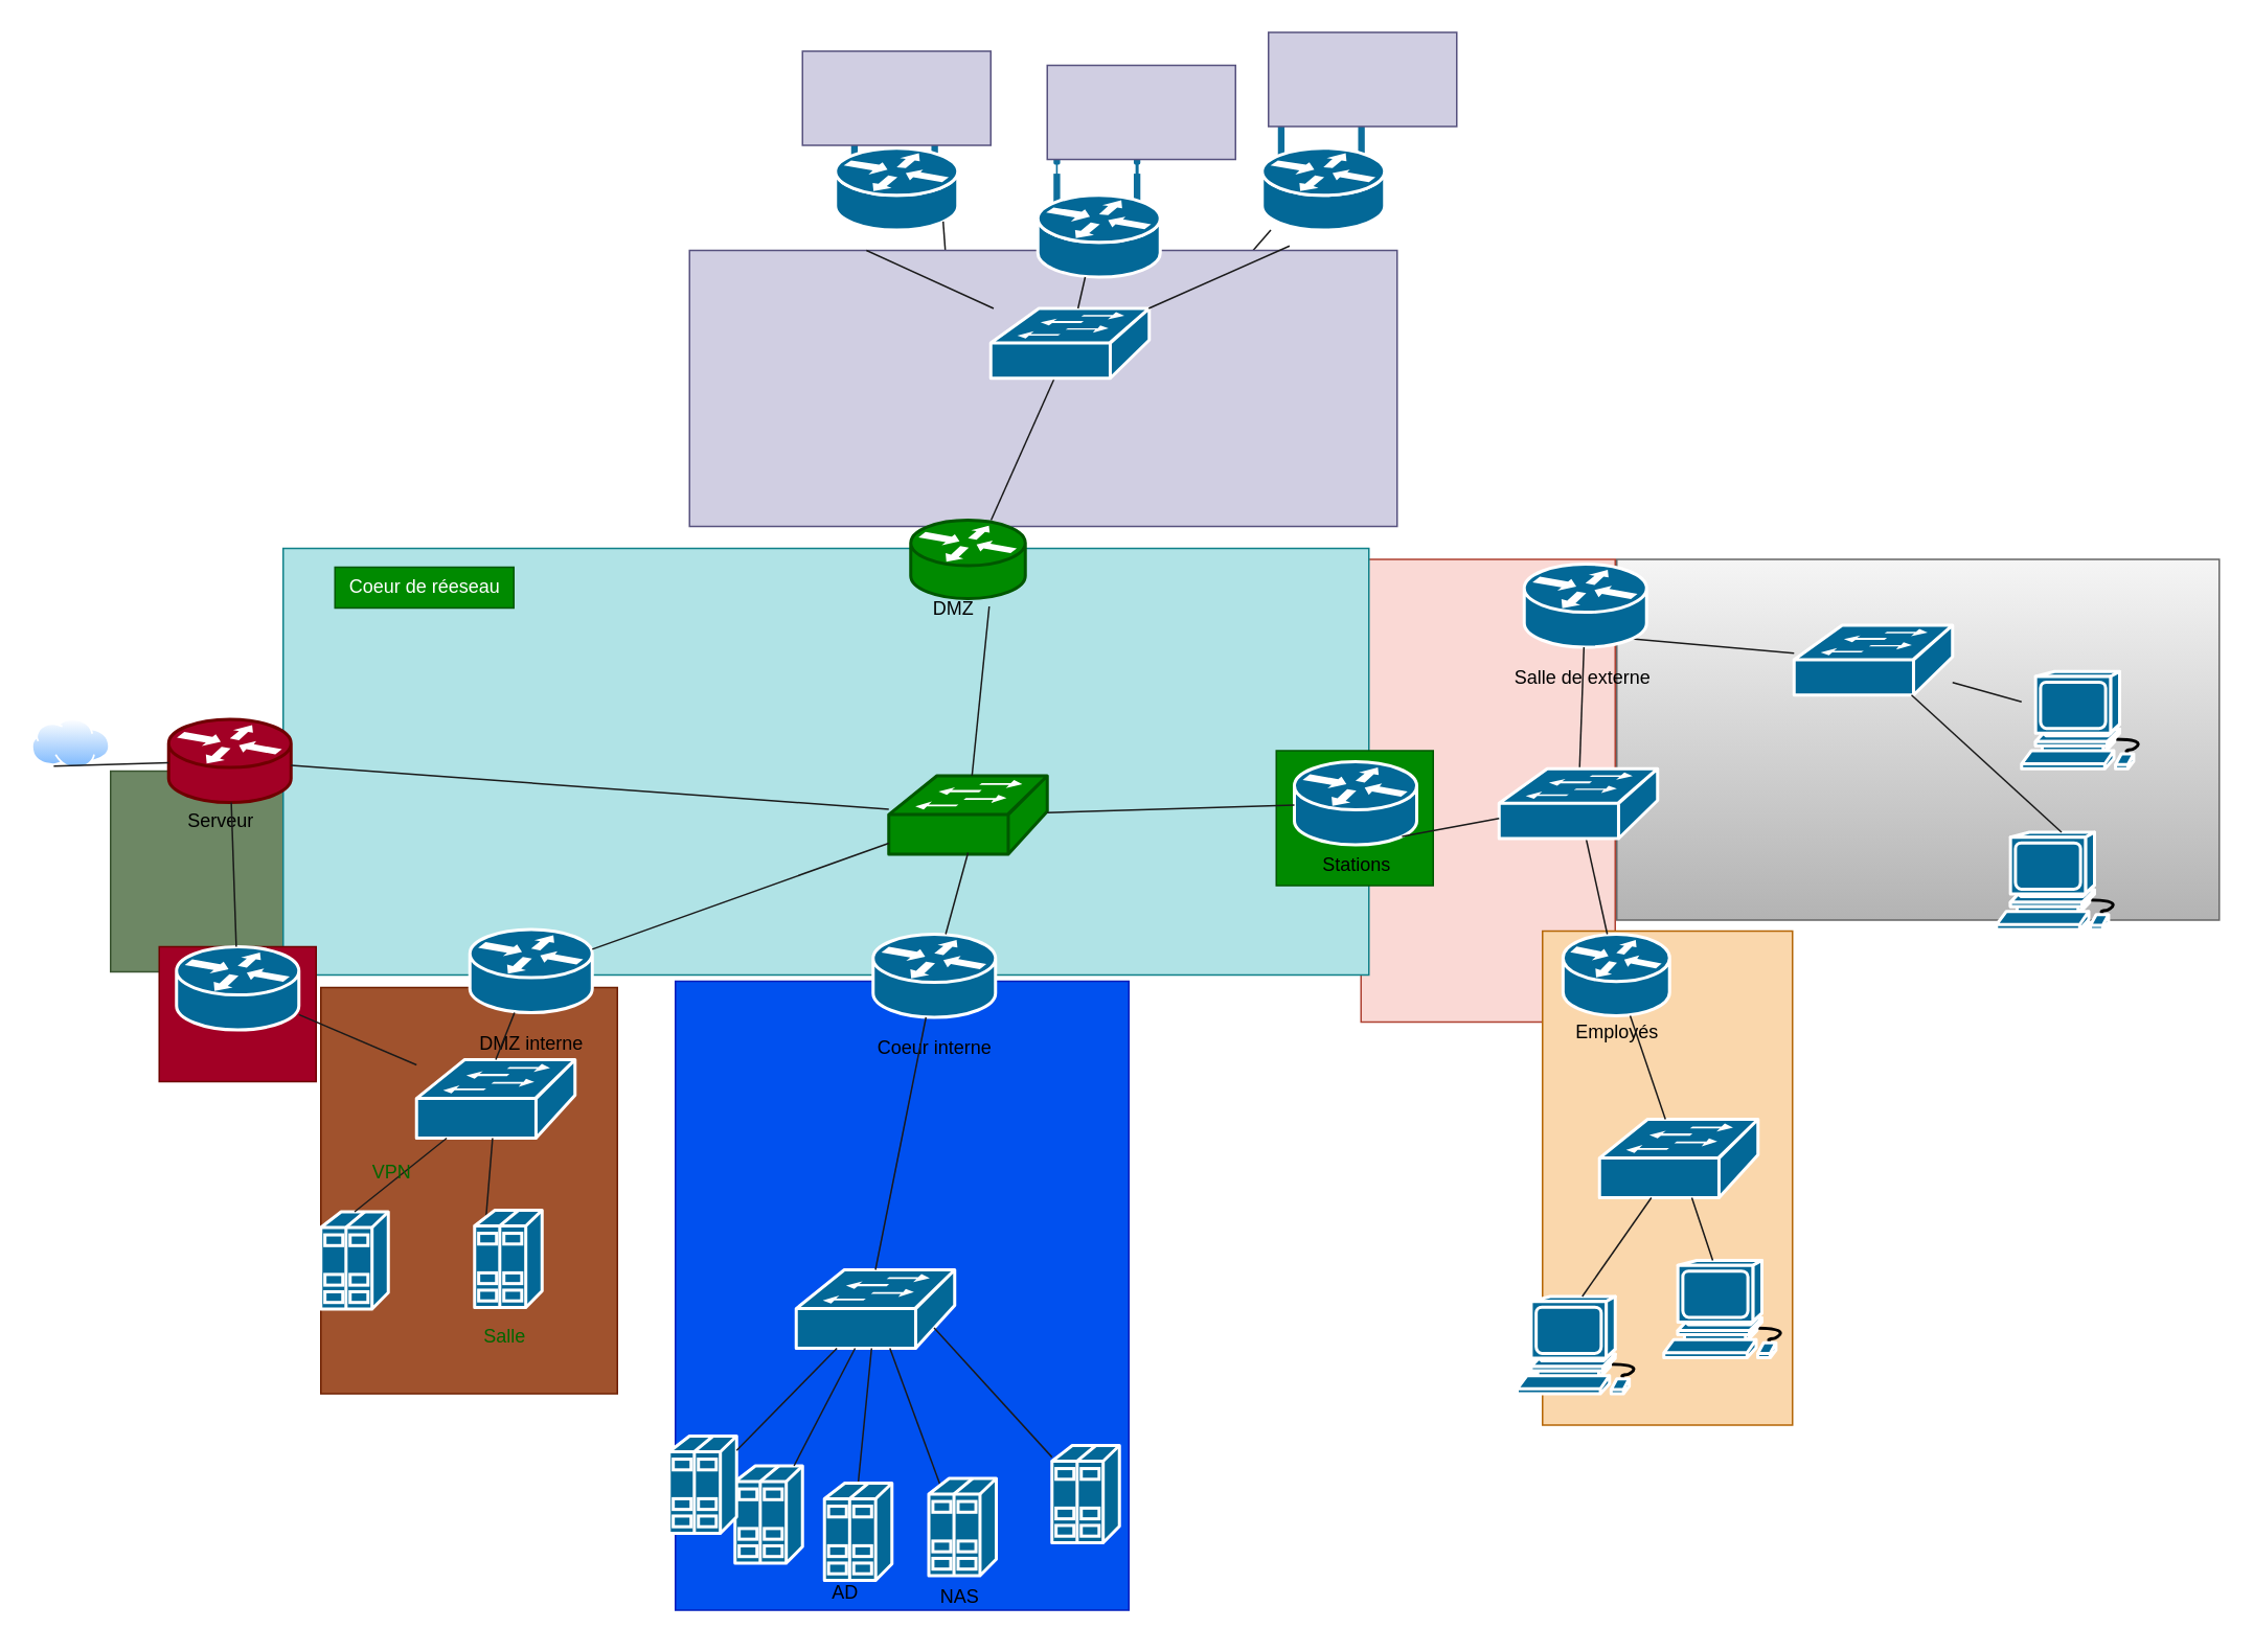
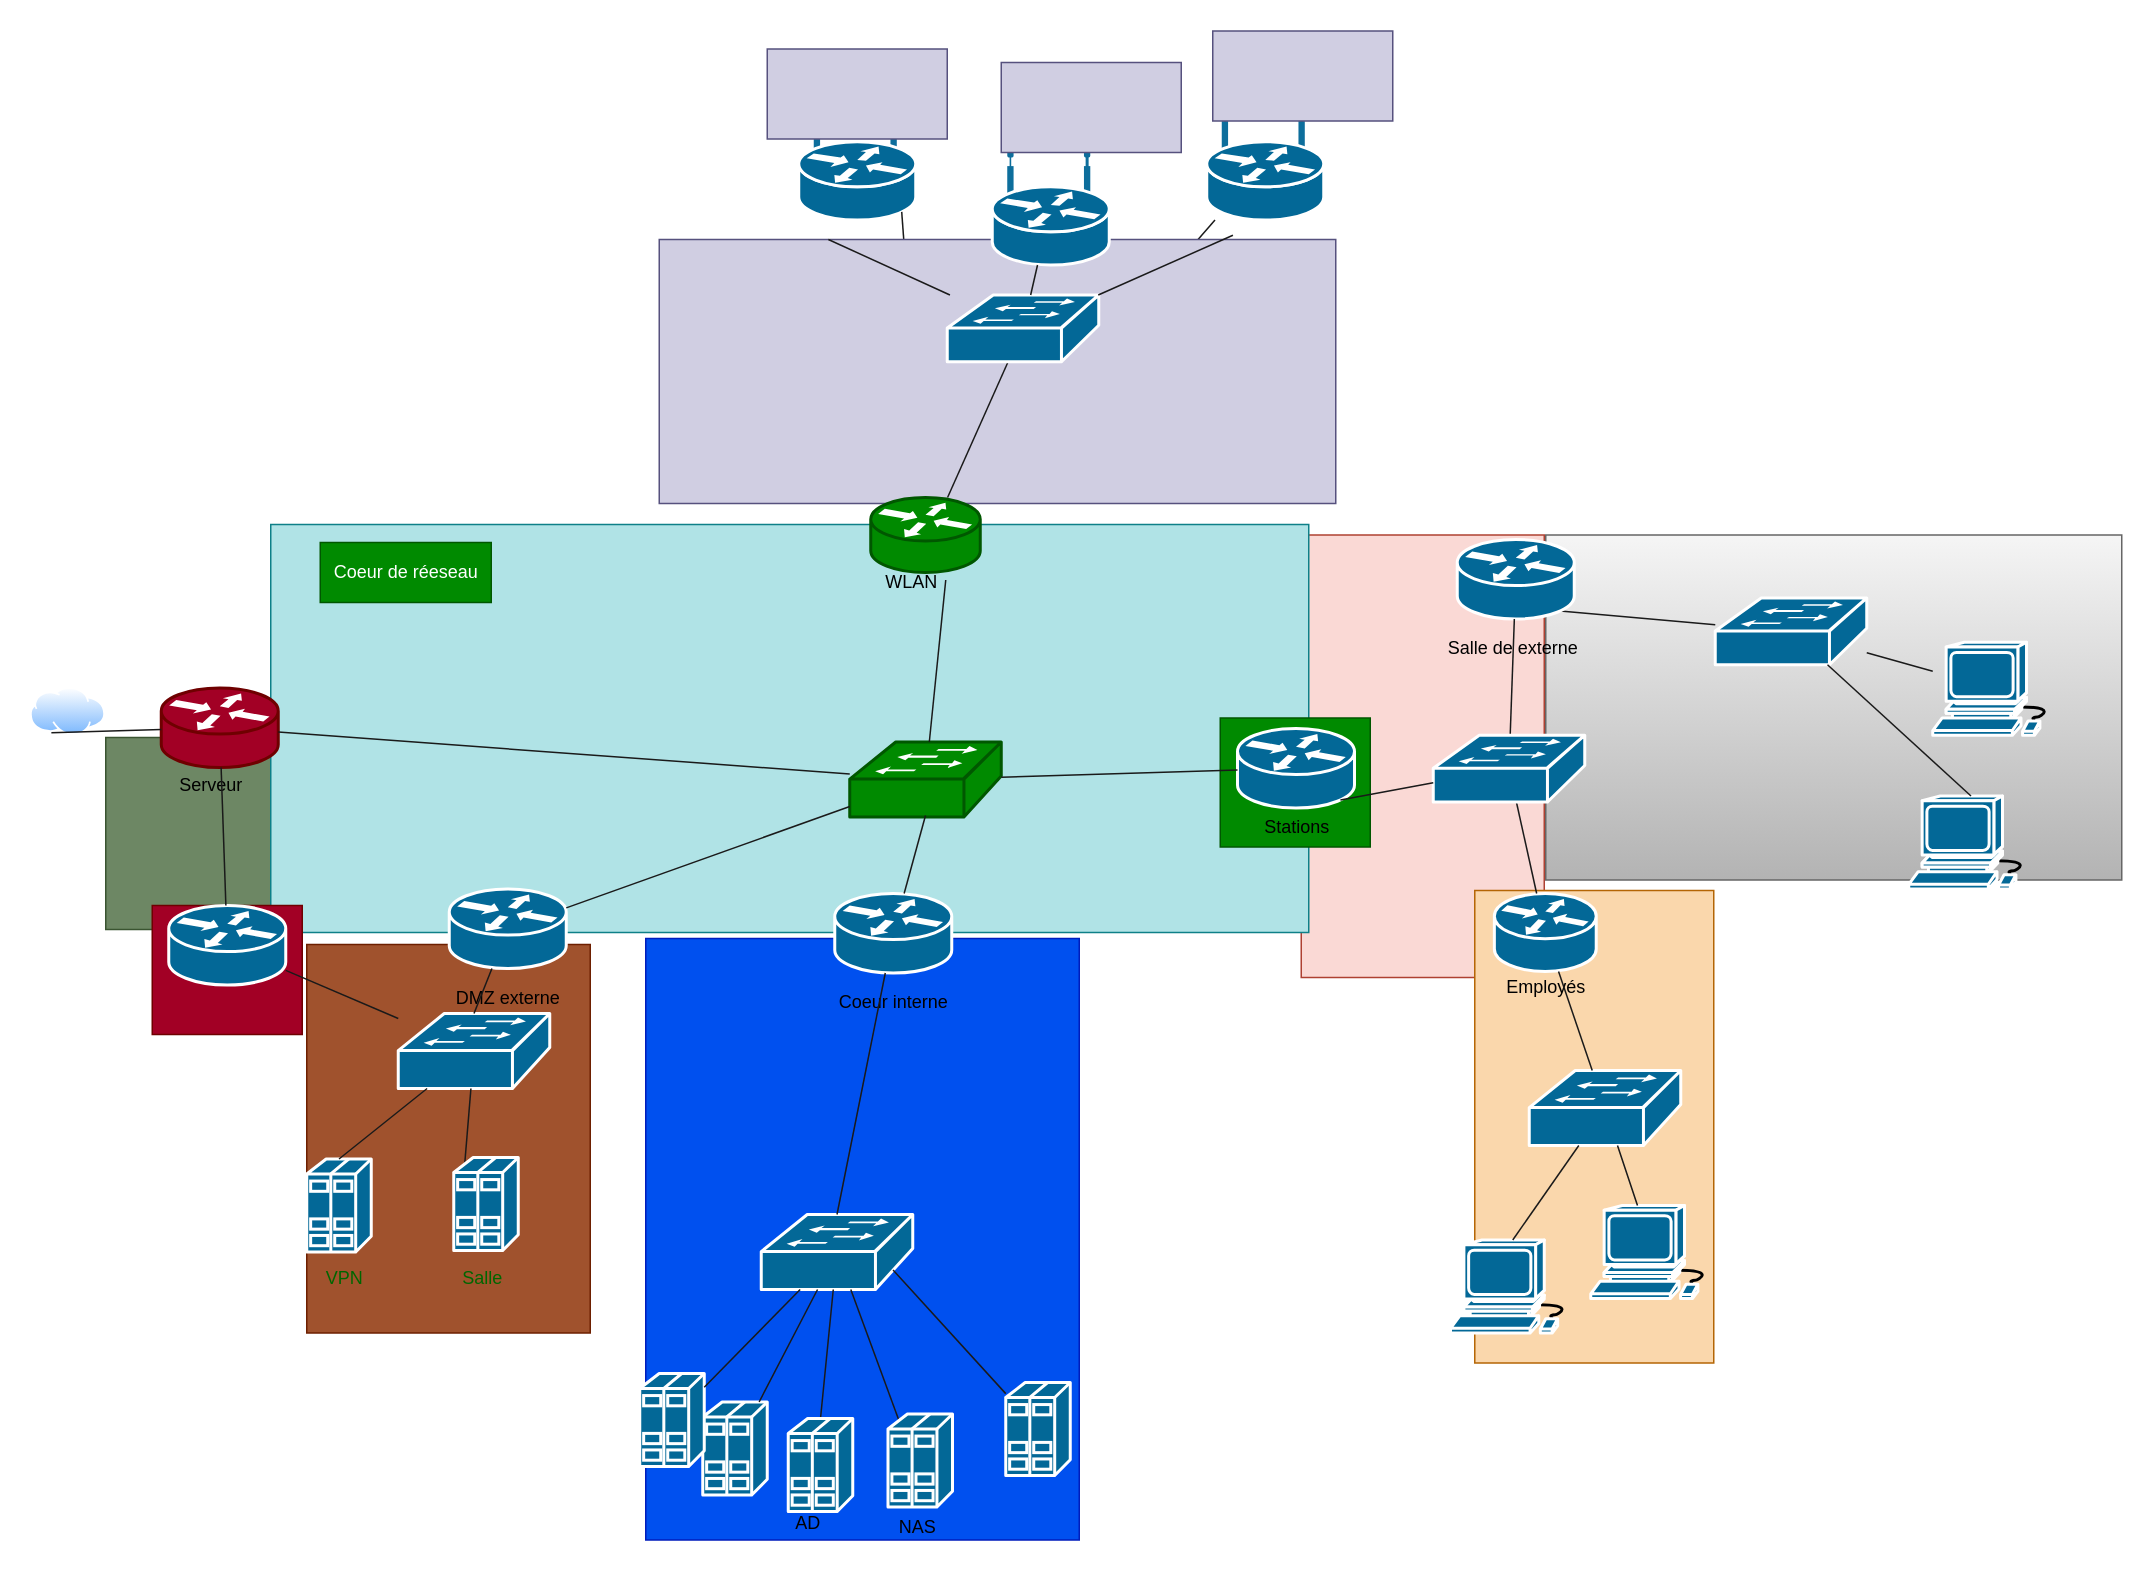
- <mxCell id="103" value="Coeur de réeseau" style="text;html=1;align=center;verticalAlign=middle;resizable=0;points=[];autosize=1;strokeColor=#005700;fillColor=#008a00;fontColor=#ffffff;" vertex="1" parent="1"><mxGeometry x="213" y="361" width="114" height="26" as="geometry" /></mxCell>
+ <mxCell id="103" value="Coeur de réeseau" style="text;html=1;align=center;verticalAlign=middle;resizable=0;points=[];autosize=1;strokeColor=#005700;fillColor=#008a00;fontColor=#ffffff;" vertex="1" parent="1"><mxGeometry x="213" y="361" width="114" height="40" as="geometry" /></mxCell>
- <mxCell id="94" value="&lt;font color=&quot;#000000&quot;&gt;DMZ&lt;/font&gt;" style="text;html=1;align=center;verticalAlign=middle;resizable=0;points=[];autosize=1;strokeColor=none;fillColor=none;fontColor=#009900;" vertex="1" parent="88"><mxGeometry y="97" width="53" height="26" as="geometry" /></mxCell>
+ <mxCell id="94" value="&lt;font color=&quot;#000000&quot;&gt;WLAN&lt;/font&gt;" style="text;html=1;align=center;verticalAlign=middle;resizable=0;points=[];autosize=1;strokeColor=none;fillColor=none;fontColor=#009900;" vertex="1" parent="88"><mxGeometry y="97" width="53" height="26" as="geometry" /></mxCell>
- <mxCell id="36" value="DMZ interne" style="text;html=1;align=center;verticalAlign=middle;resizable=0;points=[];autosize=1;strokeColor=none;fillColor=none;fontColor=#000000;" vertex="1" parent="34"><mxGeometry x="8" y="60" width="84" height="26" as="geometry" /></mxCell>
+ <mxCell id="36" value="DMZ externe" style="text;html=1;align=center;verticalAlign=middle;resizable=0;points=[];autosize=1;strokeColor=none;fillColor=none;fontColor=#000000;" vertex="1" parent="34"><mxGeometry x="8" y="60" width="84" height="26" as="geometry" /></mxCell>
- <mxCell id="69" value="VPN" style="text;html=1;align=center;verticalAlign=middle;resizable=0;points=[];autosize=1;strokeColor=none;fillColor=none;fontColor=#006600;" vertex="1" parent="1"><mxGeometry x="227" y="734" width="43" height="26" as="geometry" /></mxCell>
+ <mxCell id="69" value="VPN" style="text;html=1;align=center;verticalAlign=middle;resizable=0;points=[];autosize=1;strokeColor=none;fillColor=none;fontColor=#006600;" vertex="1" parent="1"><mxGeometry x="207" y="839" width="43" height="26" as="geometry" /></mxCell>
